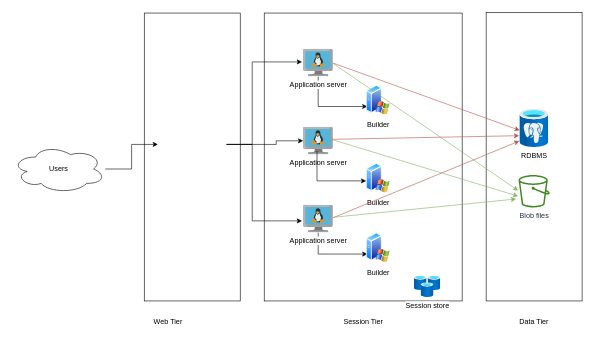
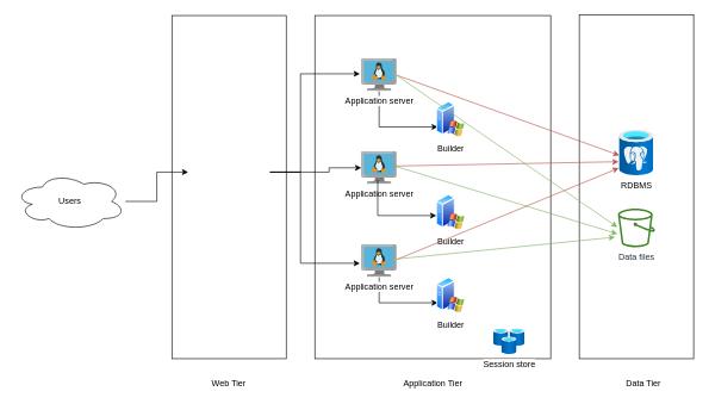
- <mxCell id="20" value="Blob files" style="sketch=0;outlineConnect=0;fontColor=#232F3E;gradientColor=none;fillColor=#3F8624;strokeColor=none;dashed=0;verticalLabelPosition=bottom;verticalAlign=top;align=center;html=1;fontSize=12;fontStyle=0;aspect=fixed;pointerEvents=1;shape=mxgraph.aws4.bucket;" vertex="1" parent="1"><mxGeometry x="864.04" y="291" width="51.92" height="54" as="geometry" /></mxCell>
+ <mxCell id="20" value="Data files" style="sketch=0;outlineConnect=0;fontColor=#232F3E;gradientColor=none;fillColor=#3F8624;strokeColor=none;dashed=0;verticalLabelPosition=bottom;verticalAlign=top;align=center;html=1;fontSize=12;fontStyle=0;aspect=fixed;pointerEvents=1;shape=mxgraph.aws4.bucket;" vertex="1" parent="1"><mxGeometry x="864.04" y="291" width="51.92" height="54" as="geometry" /></mxCell>
- <mxCell id="30" value="Web Tier" style="text;html=1;strokeColor=none;fillColor=none;align=center;verticalAlign=middle;whiteSpace=wrap;rounded=0;" vertex="1" parent="1"><mxGeometry x="250" y="521" width="60" height="30" as="geometry" /></mxCell>
+ <mxCell id="30" value="Web Tier" style="text;html=1;strokeColor=none;fillColor=none;align=center;verticalAlign=middle;whiteSpace=wrap;rounded=0;" vertex="1" parent="1"><mxGeometry x="290" y="521" width="60" height="30" as="geometry" /></mxCell>
- <mxCell id="29" value="Session Tier" style="text;html=1;strokeColor=none;fillColor=none;align=center;verticalAlign=middle;whiteSpace=wrap;rounded=0;" vertex="1" parent="1"><mxGeometry x="557.5" y="521" width="95" height="30" as="geometry" /></mxCell>
+ <mxCell id="29" value="Application Tier" style="text;html=1;strokeColor=none;fillColor=none;align=center;verticalAlign=middle;whiteSpace=wrap;rounded=0;" vertex="1" parent="1"><mxGeometry x="557.5" y="521" width="95" height="30" as="geometry" /></mxCell>
- <mxCell id="28" value="Data Tier" style="text;html=1;strokeColor=none;fillColor=none;align=center;verticalAlign=middle;whiteSpace=wrap;rounded=0;" vertex="1" parent="1"><mxGeometry x="860" y="521" width="60" height="30" as="geometry" /></mxCell>
+ <mxCell id="28" value="Data Tier" style="text;html=1;strokeColor=none;fillColor=none;align=center;verticalAlign=middle;whiteSpace=wrap;rounded=0;" vertex="1" parent="1"><mxGeometry x="870" y="521" width="60" height="30" as="geometry" /></mxCell>
